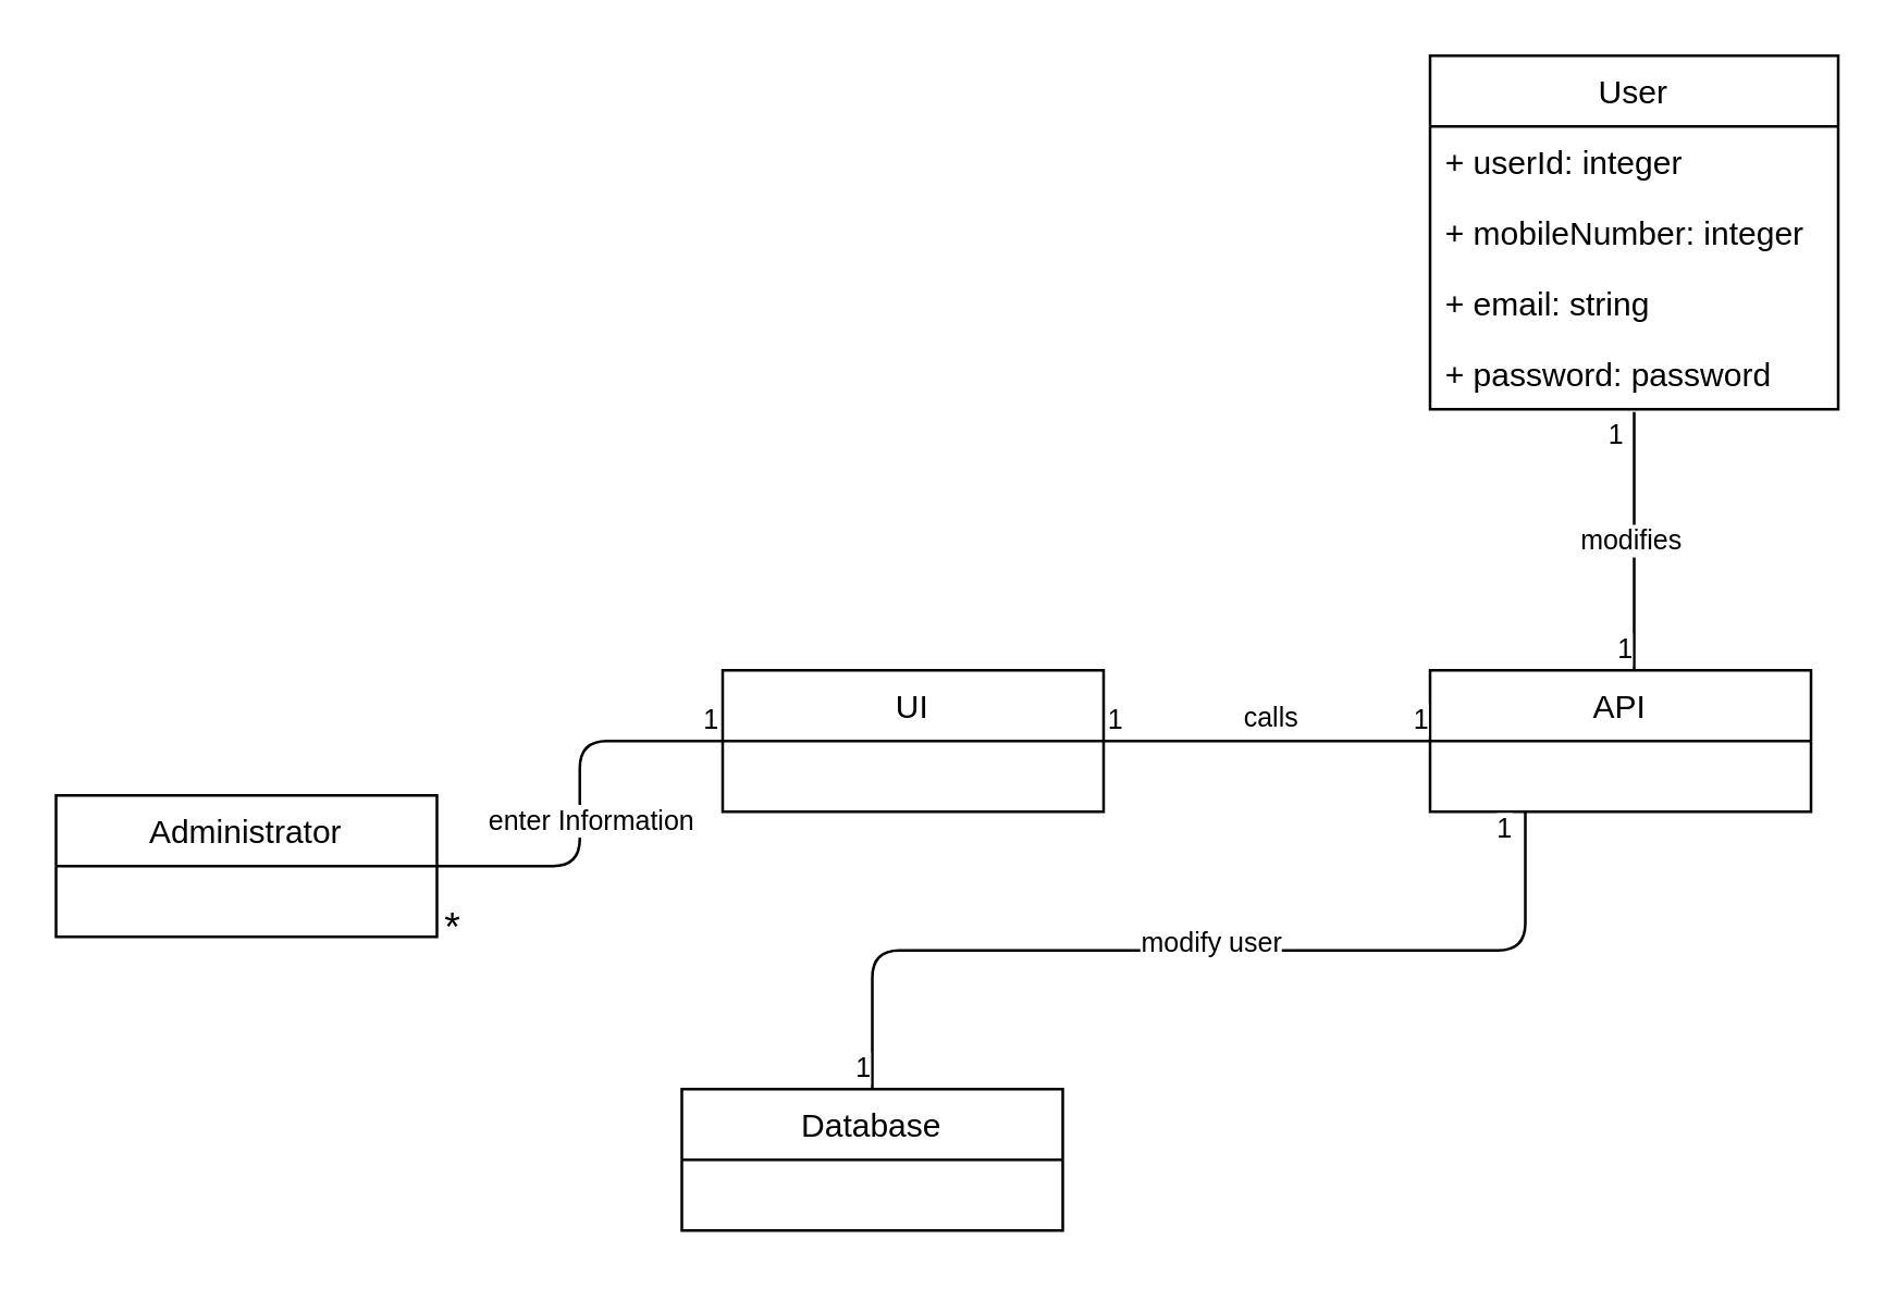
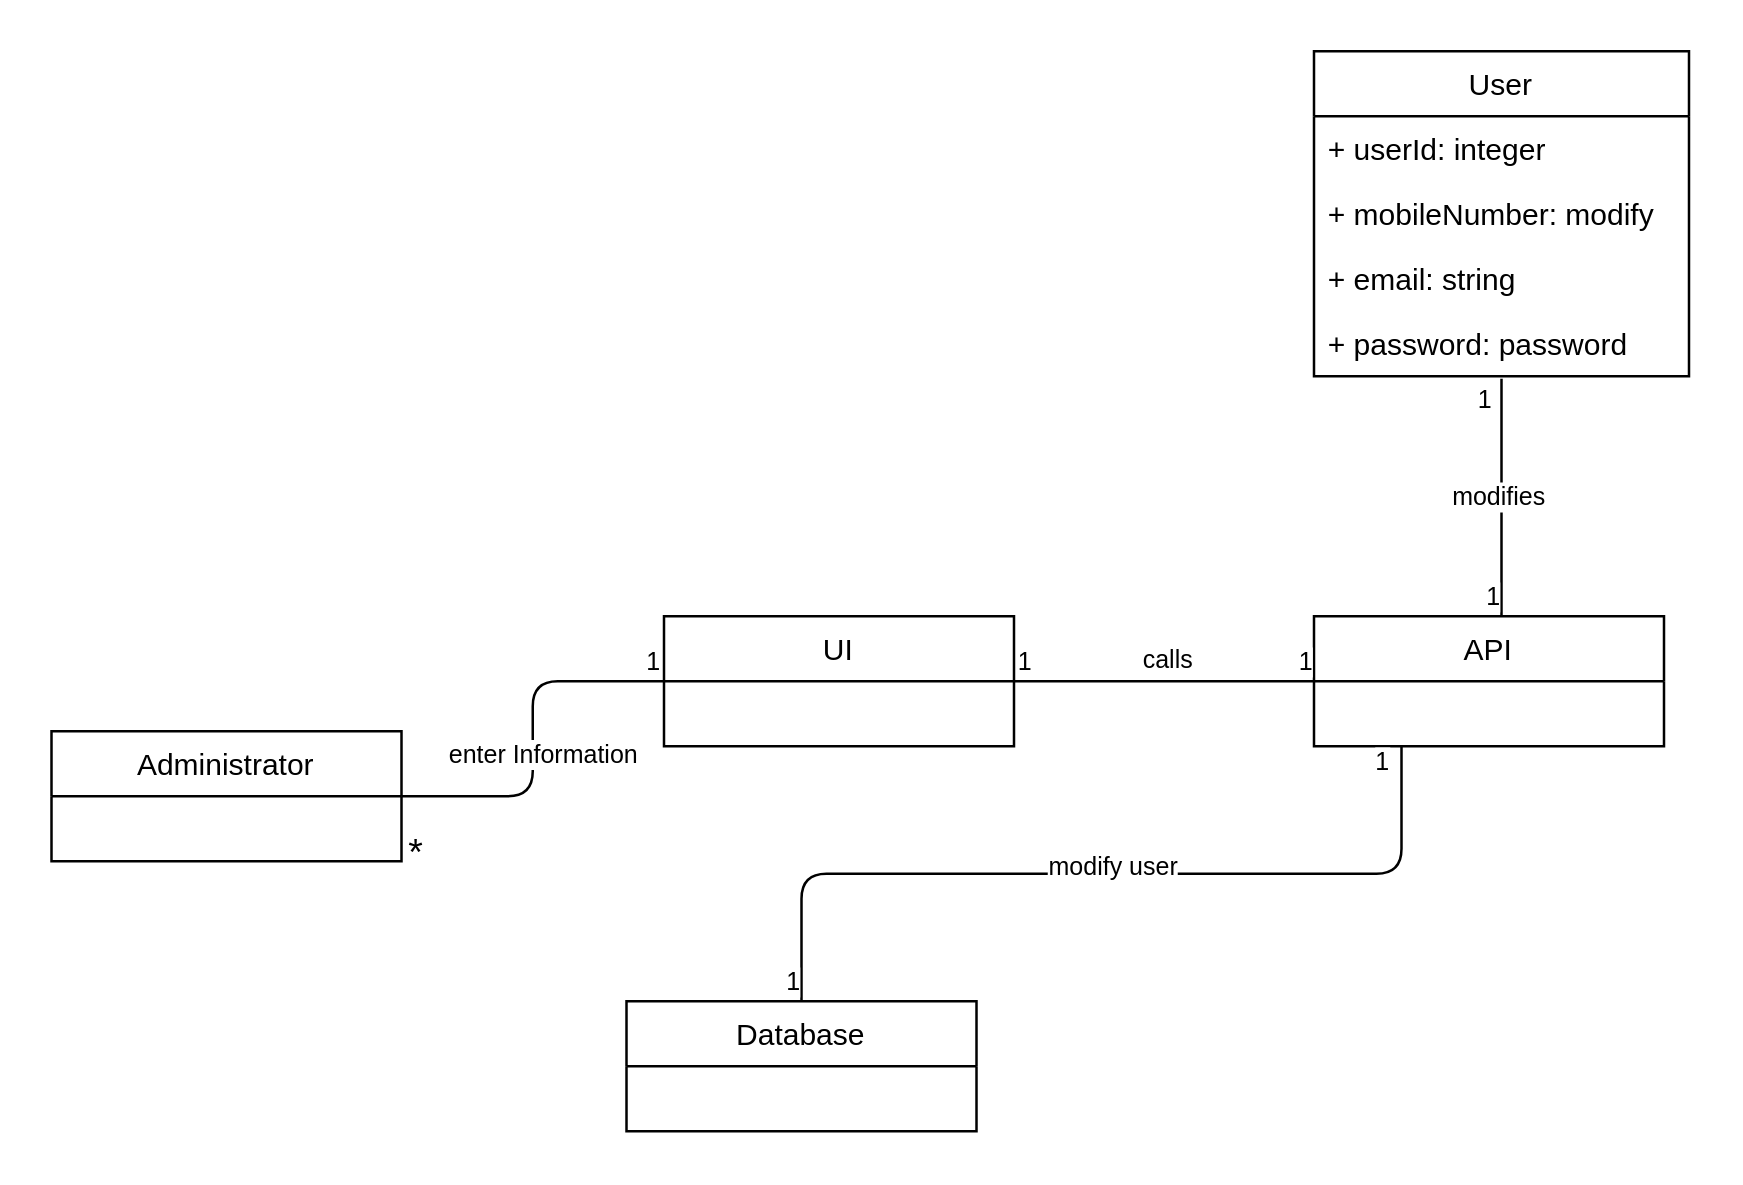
- <mxCell id="20" value="+ mobileNumber: integer" style="text;strokeColor=none;fillColor=none;align=left;verticalAlign=top;spacingLeft=4;spacingRight=4;overflow=hidden;rotatable=0;points=[[0,0.5],[1,0.5]];portConstraint=eastwest;" parent="18" vertex="1"><mxGeometry y="52" width="150" height="26" as="geometry" /></mxCell>
+ <mxCell id="20" value="+ mobileNumber: modify" style="text;strokeColor=none;fillColor=none;align=left;verticalAlign=top;spacingLeft=4;spacingRight=4;overflow=hidden;rotatable=0;points=[[0,0.5],[1,0.5]];portConstraint=eastwest;" parent="18" vertex="1"><mxGeometry y="52" width="150" height="26" as="geometry" /></mxCell>
